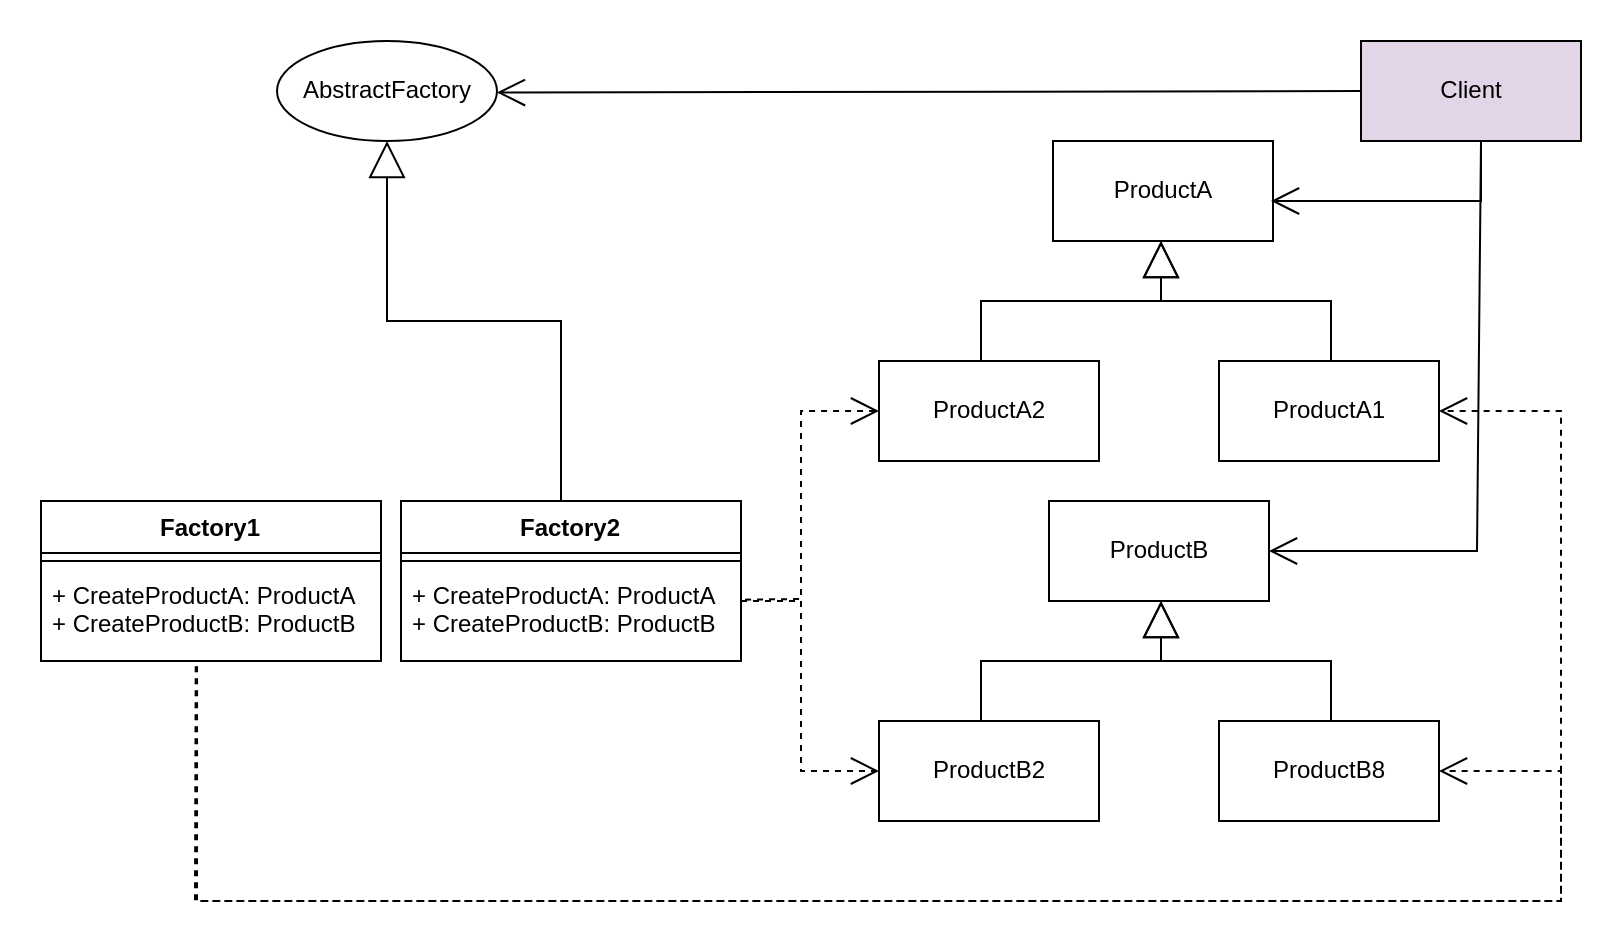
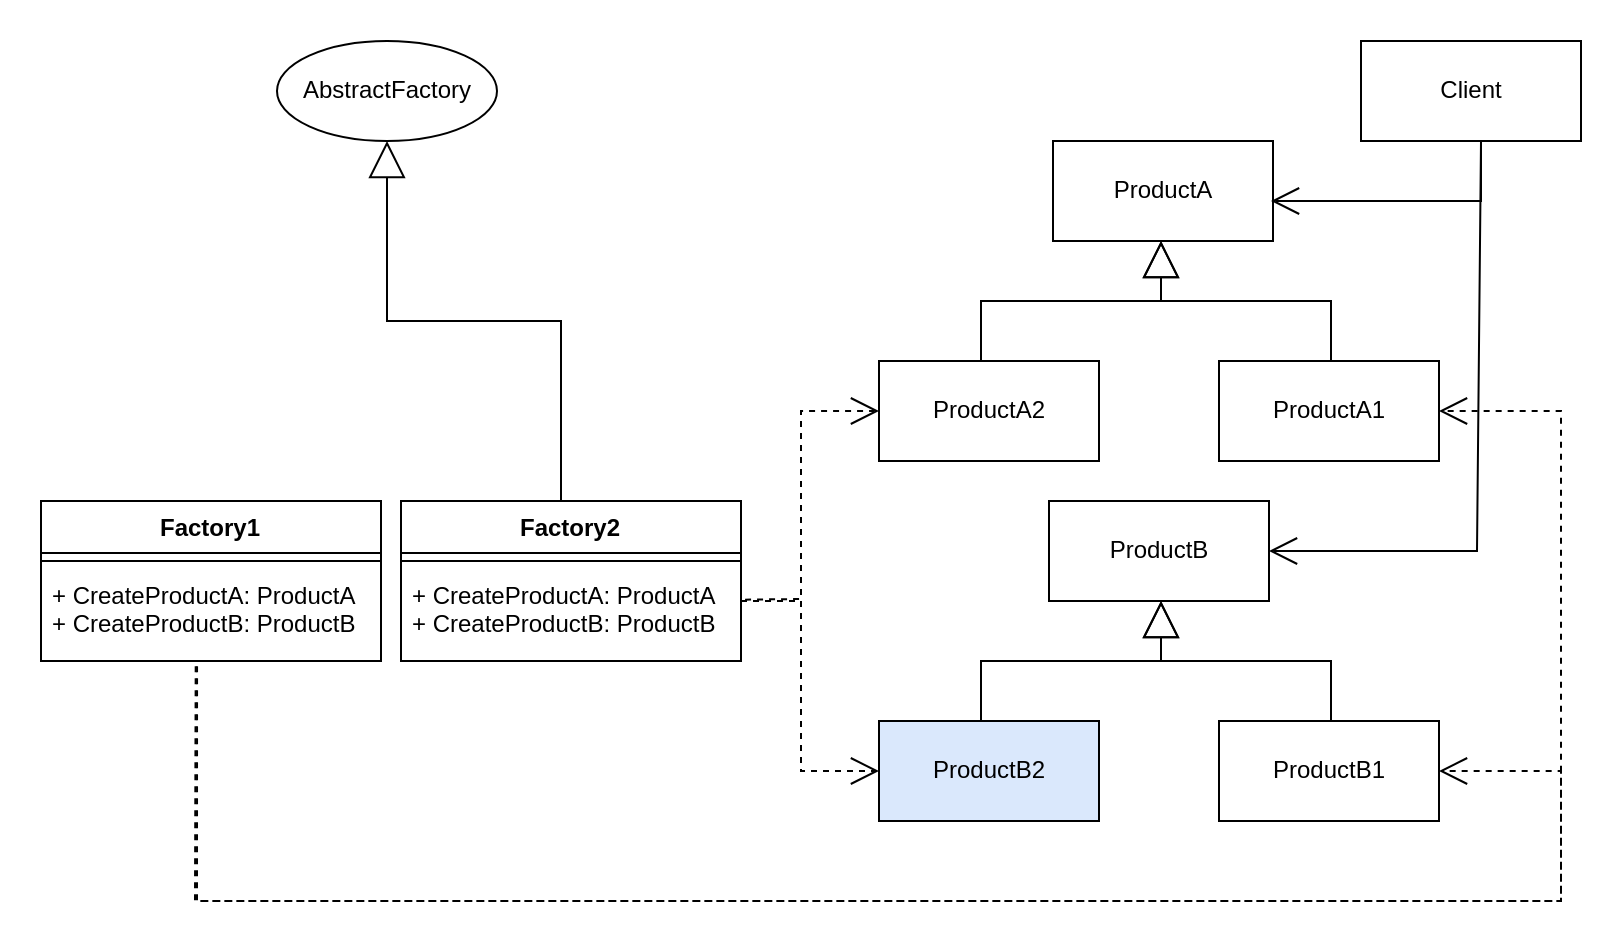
- <mxCell id="24" value="Client" style="html=1;fillColor=#e1d5e7;" parent="1" vertex="1"><mxGeometry x="680" y="20" width="110" height="50" as="geometry" /></mxCell>
+ <mxCell id="24" value="Client" style="html=1;" parent="1" vertex="1"><mxGeometry x="680" y="20" width="110" height="50" as="geometry" /></mxCell>
- <mxCell id="25" value="" style="endArrow=open;endFill=1;endSize=12;html=1;rounded=0;elbow=vertical;exitX=0;exitY=0.5;exitDx=0;exitDy=0;" parent="1" source="24" target="2" edge="1"><mxGeometry width="160" relative="1" as="geometry"><mxPoint x="350" y="210" as="sourcePoint" /><mxPoint x="510" y="210" as="targetPoint" /></mxGeometry></mxCell>
- <mxCell id="10" value="ProductB2" style="html=1;" parent="1" vertex="1"><mxGeometry x="439" y="360" width="110" height="50" as="geometry" /></mxCell>
+ <mxCell id="10" value="ProductB2" style="html=1;fillColor=#dae8fc;" parent="1" vertex="1"><mxGeometry x="439" y="360" width="110" height="50" as="geometry" /></mxCell>
- <mxCell id="11" value="ProductB8" style="html=1;" parent="1" vertex="1"><mxGeometry x="609" y="360" width="110" height="50" as="geometry" /></mxCell>
+ <mxCell id="11" value="ProductB1" style="html=1;" parent="1" vertex="1"><mxGeometry x="609" y="360" width="110" height="50" as="geometry" /></mxCell>
